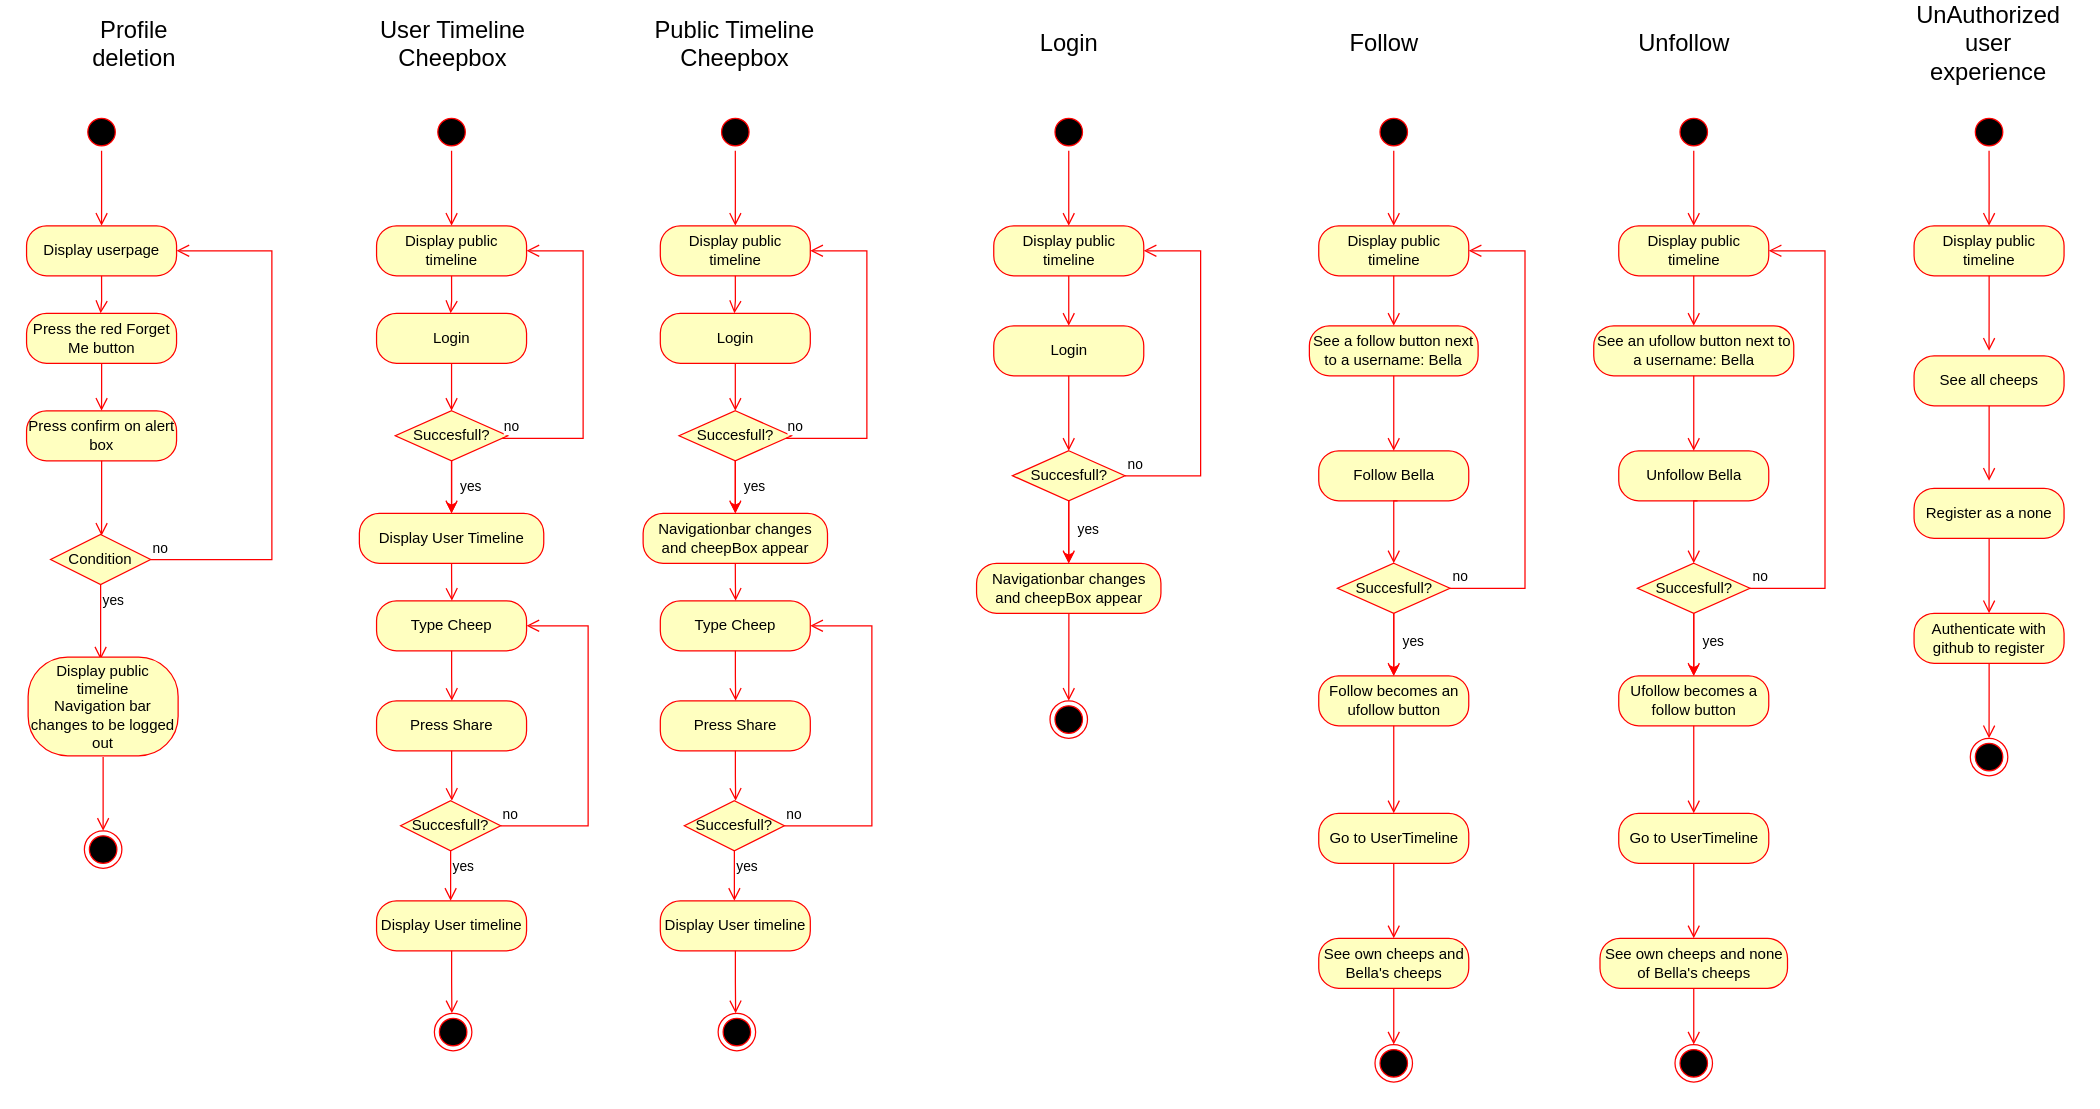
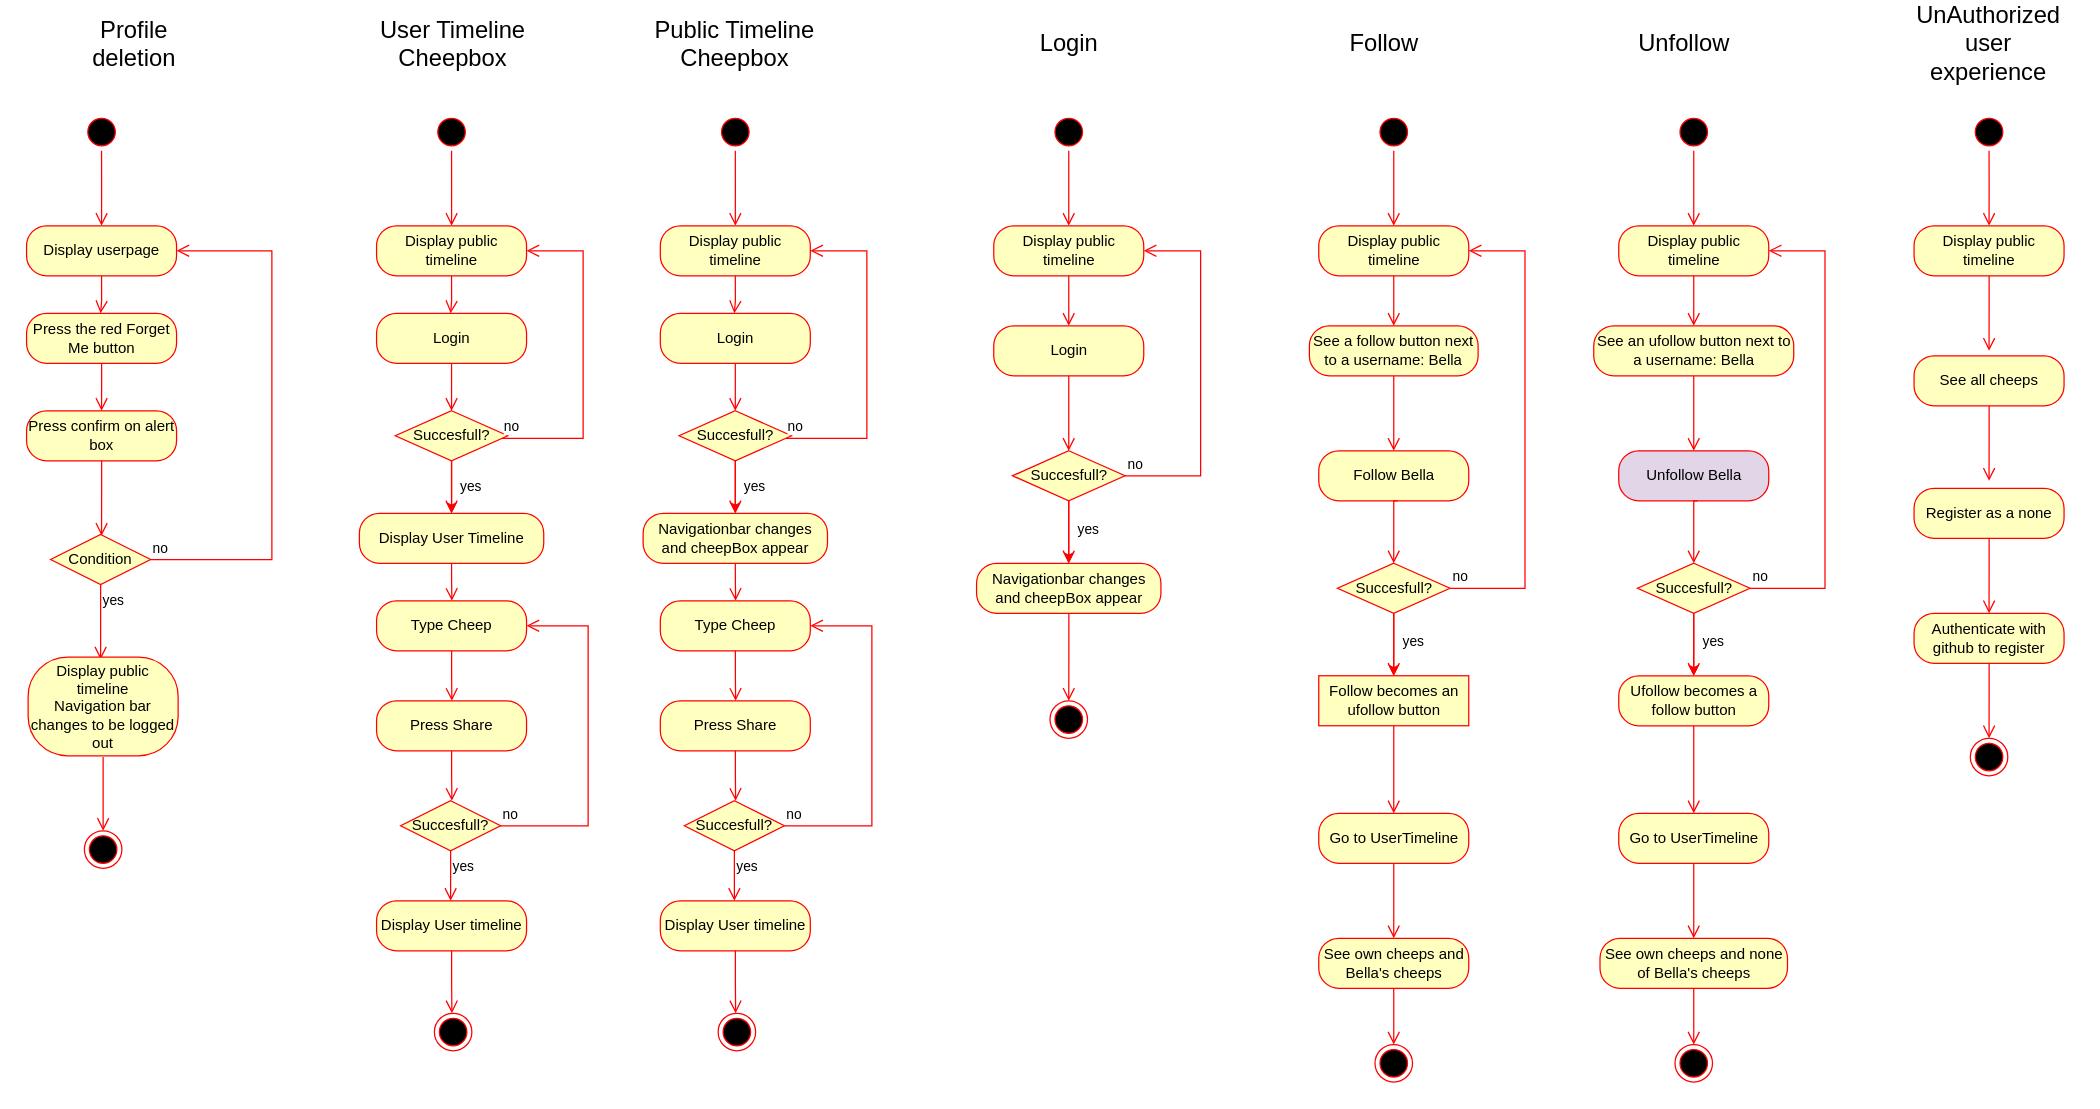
- <mxCell id="94" value="Unfollow Bella" style="rounded=1;whiteSpace=wrap;html=1;arcSize=40;fontColor=#000000;fillColor=#ffffc0;strokeColor=#ff0000;" vertex="1" parent="1"><mxGeometry x="1294.5" y="360" width="120" height="40" as="geometry" /></mxCell>
+ <mxCell id="94" value="Unfollow Bella" style="rounded=1;whiteSpace=wrap;html=1;arcSize=40;fontColor=#000000;fillColor=#e1d5e7;strokeColor=#ff0000;" vertex="1" parent="1"><mxGeometry x="1294.5" y="360" width="120" height="40" as="geometry" /></mxCell>
- <mxCell id="12" value="Follow becomes an ufollow button" style="rounded=1;whiteSpace=wrap;html=1;arcSize=40;fontColor=#000000;fillColor=#ffffc0;strokeColor=#ff0000;" vertex="1" parent="1"><mxGeometry x="1054.5" y="540" width="120" height="40" as="geometry" /></mxCell>
+ <mxCell id="12" value="Follow becomes an ufollow button" style="whiteSpace=wrap;html=1;arcSize=40;fontColor=#000000;fillColor=#ffffc0;strokeColor=#ff0000;rounded=0;" vertex="1" parent="1"><mxGeometry x="1054.5" y="540" width="120" height="40" as="geometry" /></mxCell>
